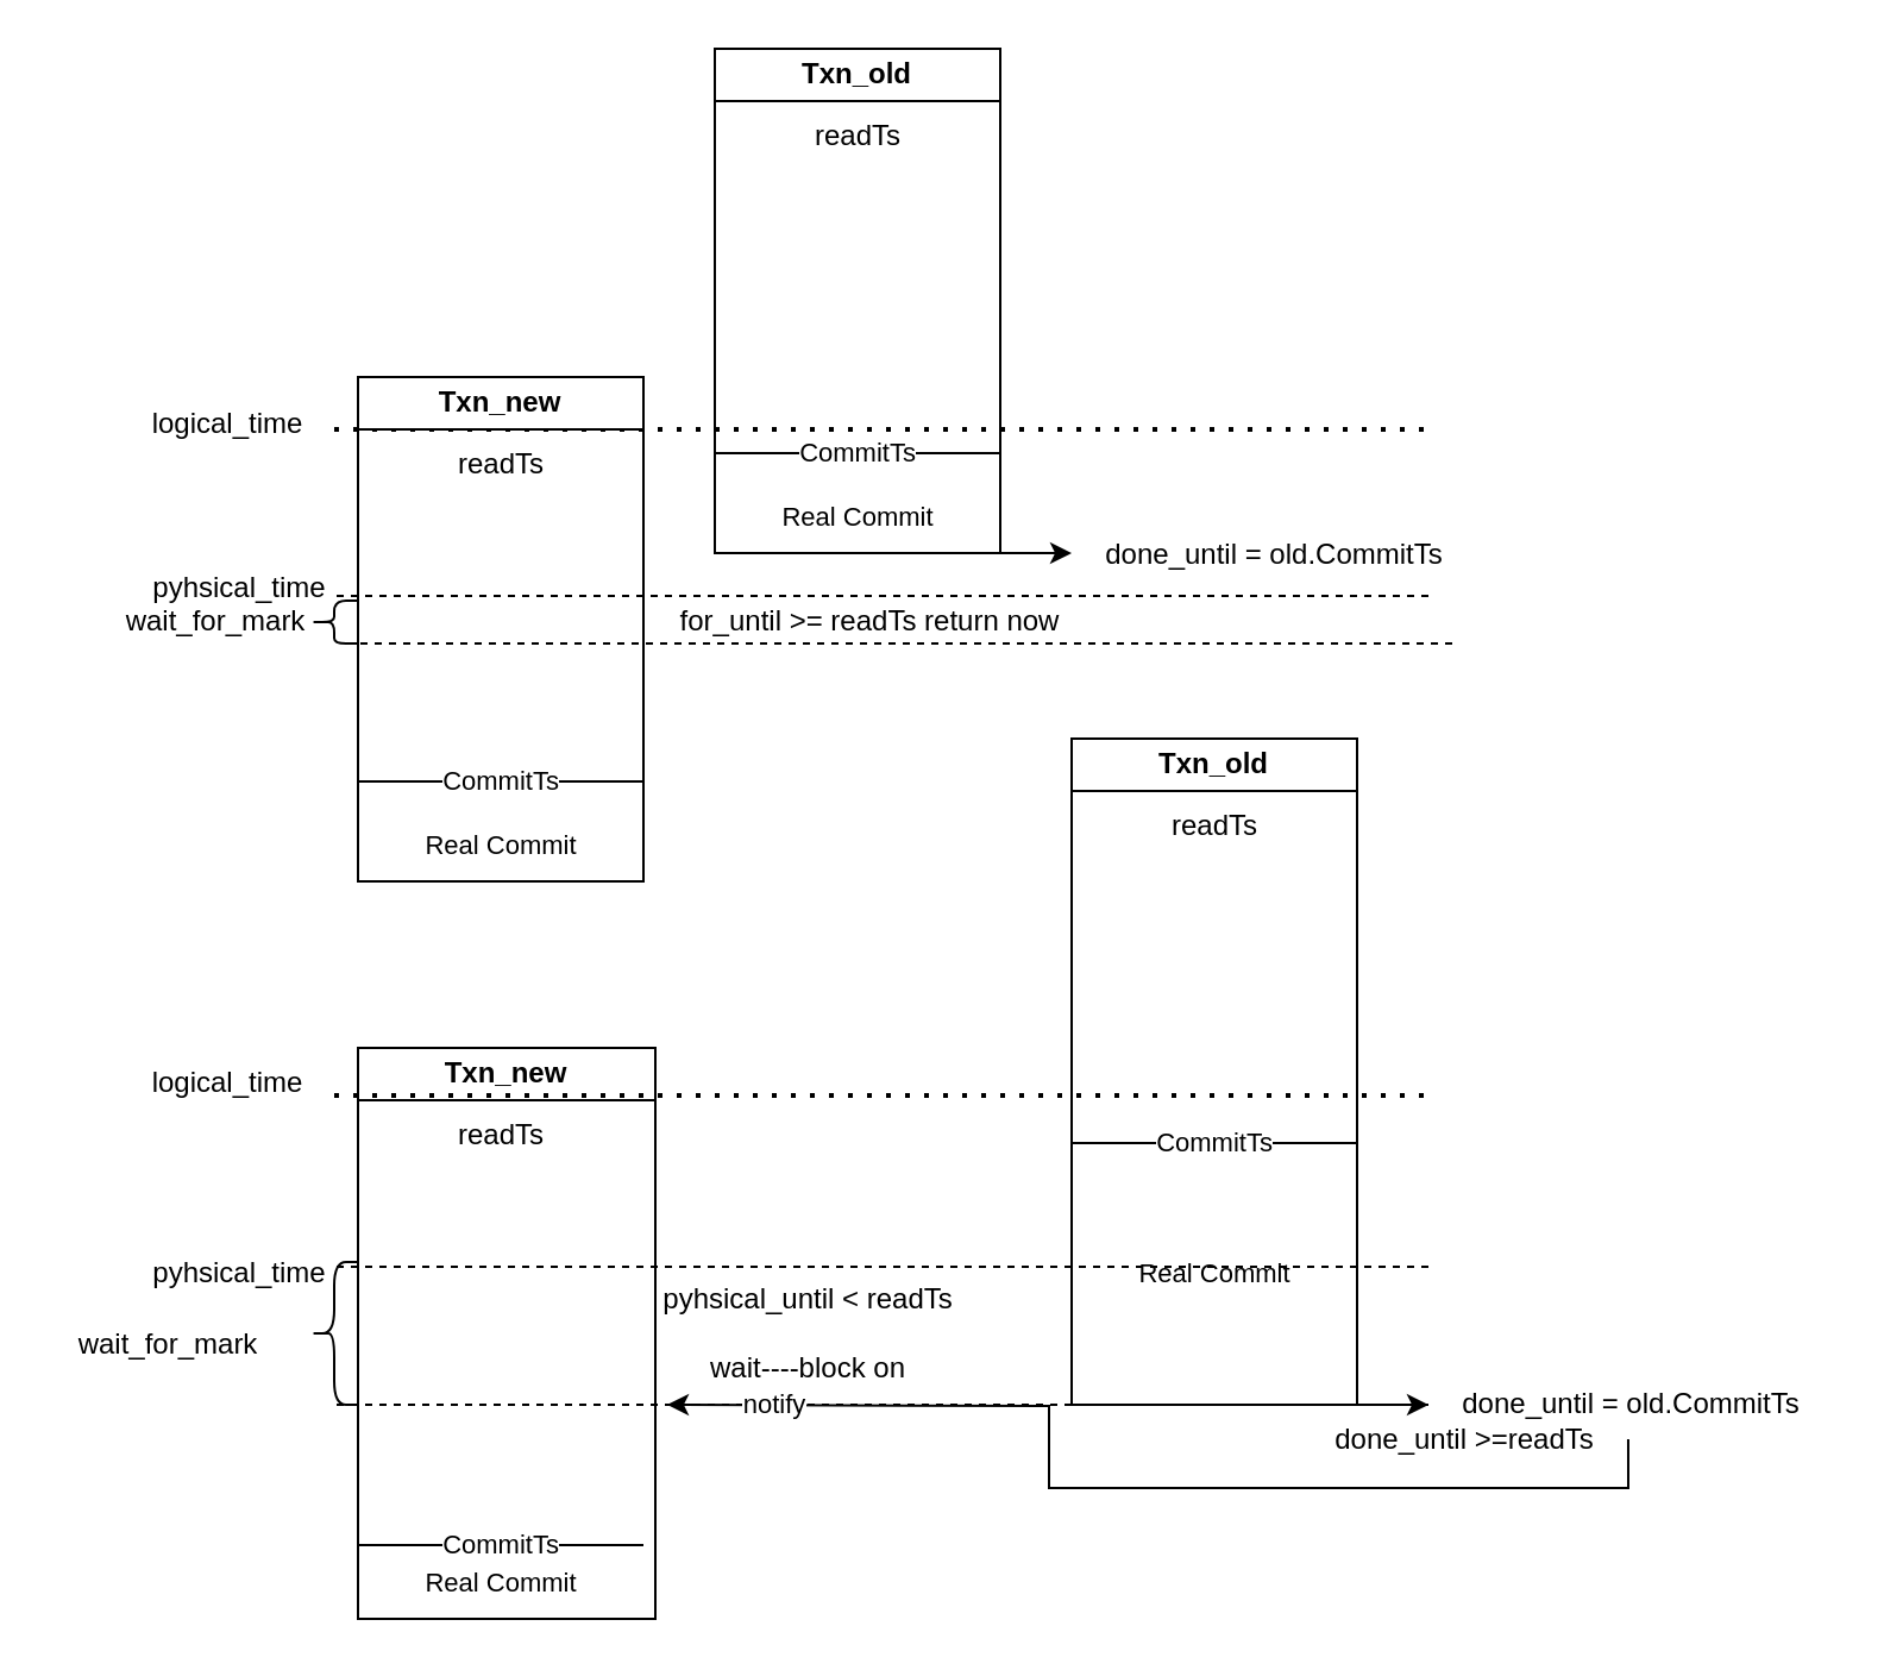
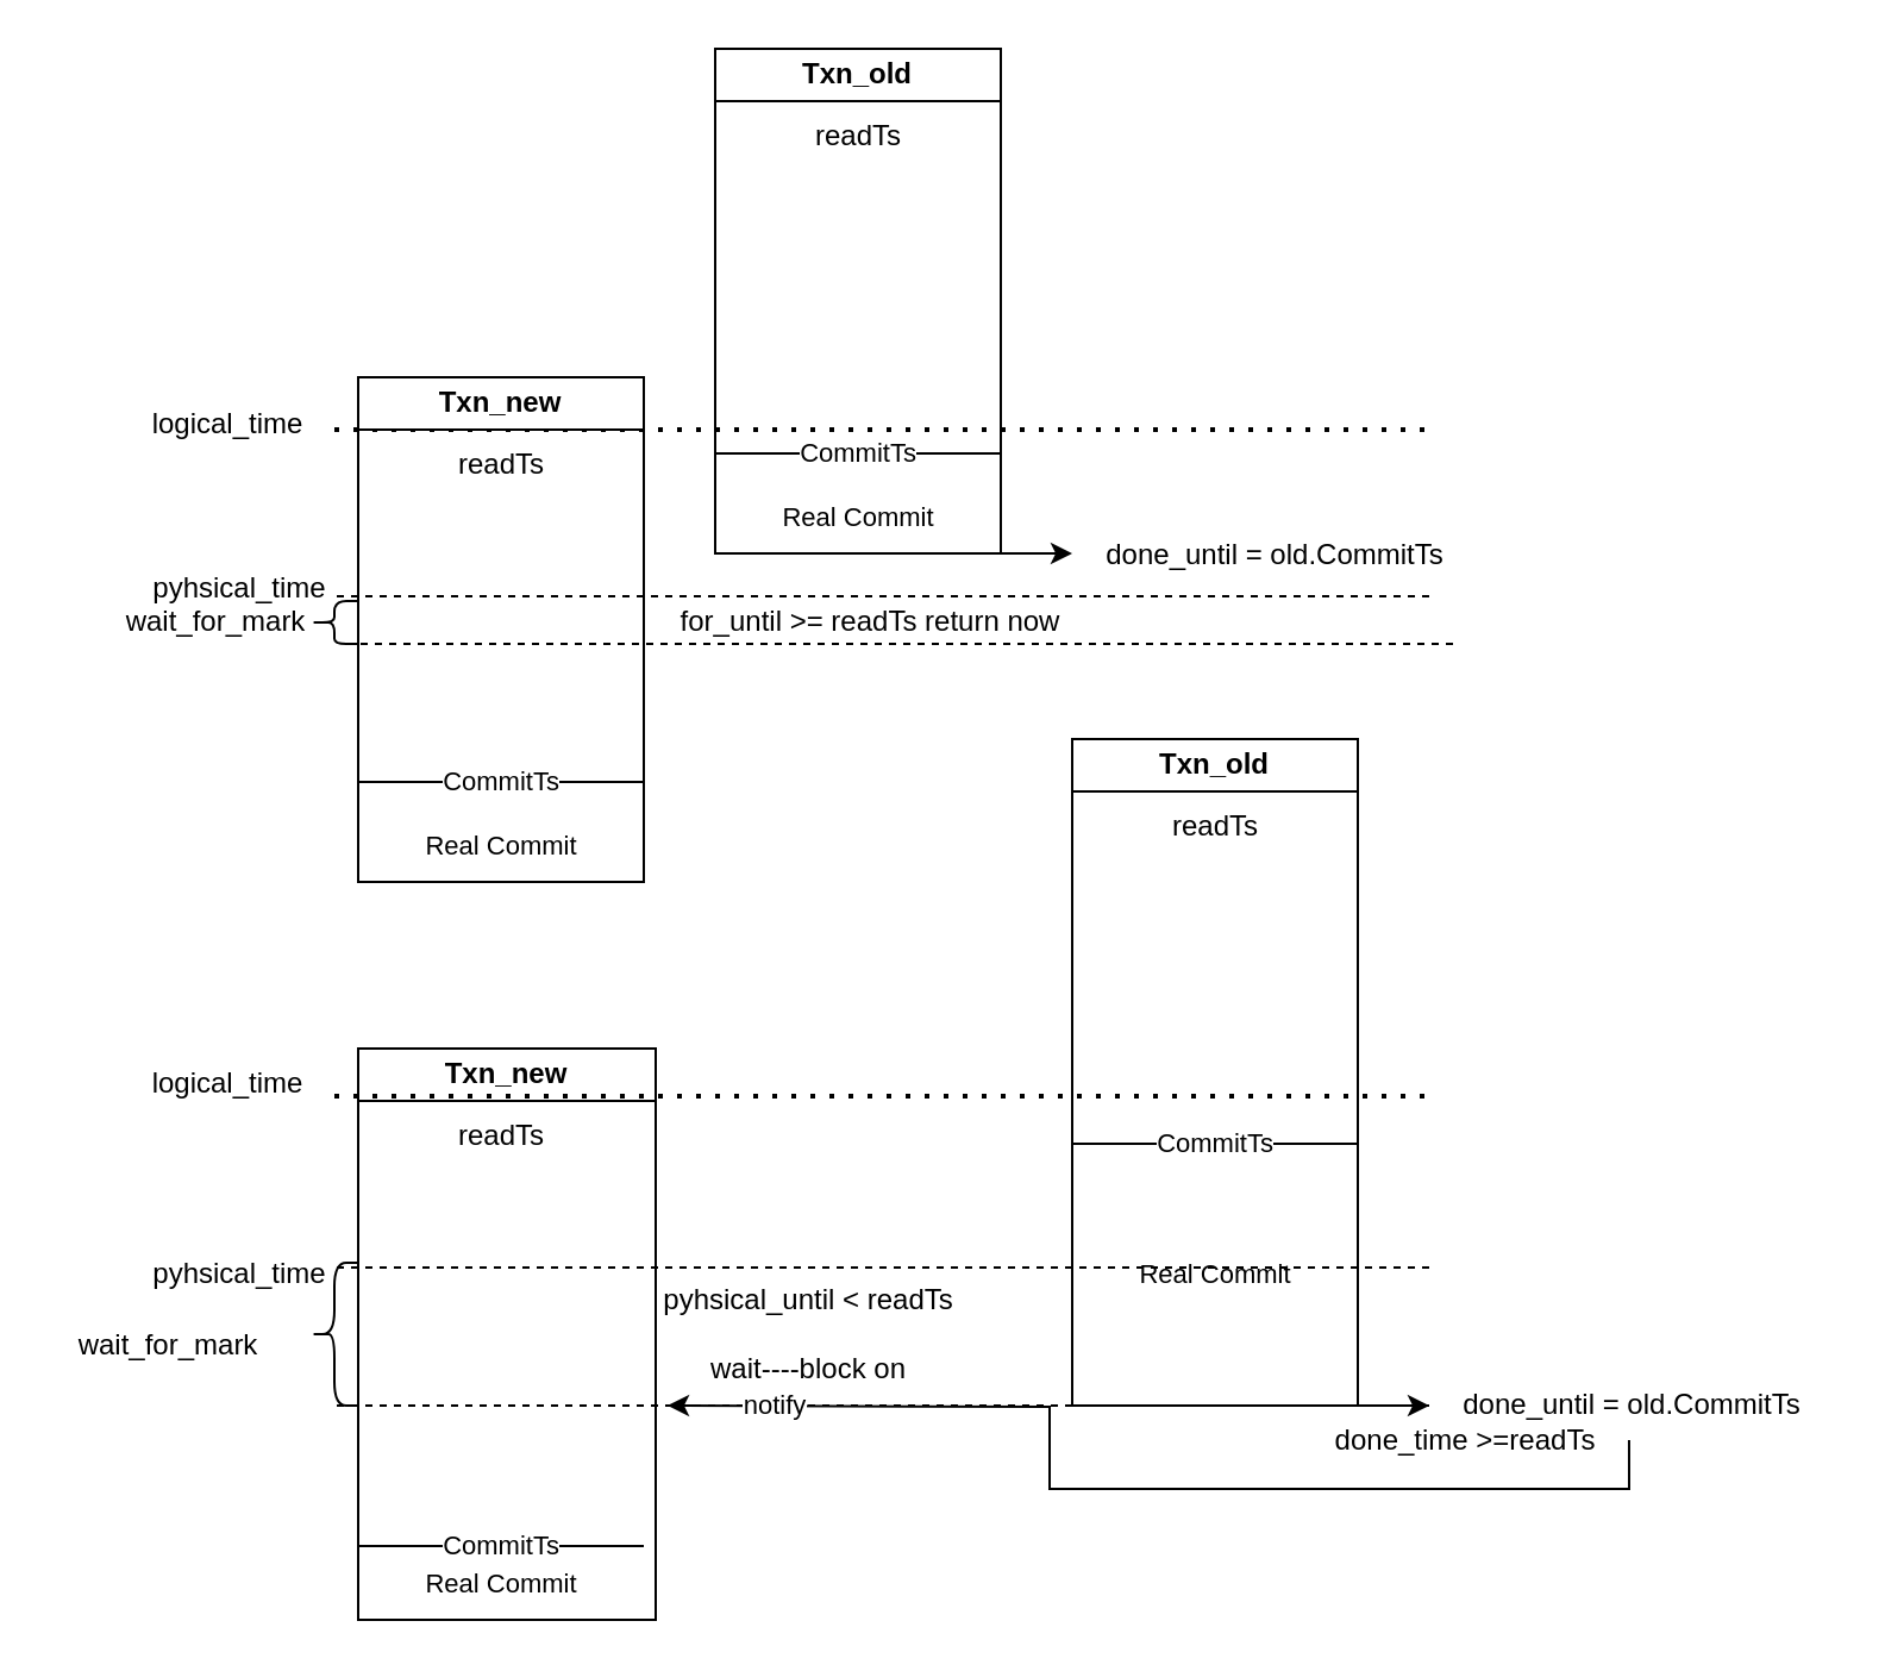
- <mxCell id="37" value="done_until &amp;gt;=readTs" style="text;html=1;align=center;verticalAlign=middle;resizable=0;points=[];autosize=1;strokeColor=none;fillColor=none;" vertex="1" parent="1"><mxGeometry x="550" y="590" width="130" height="30" as="geometry" /></mxCell>
+ <mxCell id="37" value="done_time &amp;gt;=readTs" style="text;html=1;align=center;verticalAlign=middle;resizable=0;points=[];autosize=1;strokeColor=none;fillColor=none;" vertex="1" parent="1"><mxGeometry x="550" y="590" width="130" height="30" as="geometry" /></mxCell>
